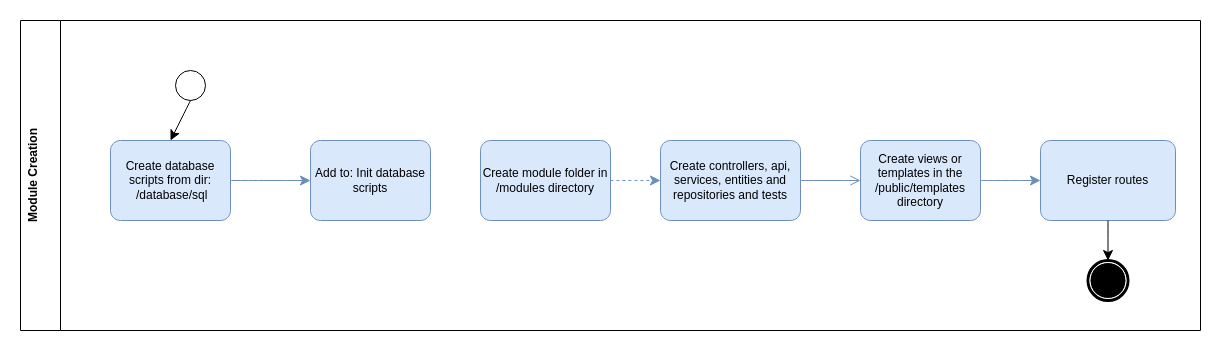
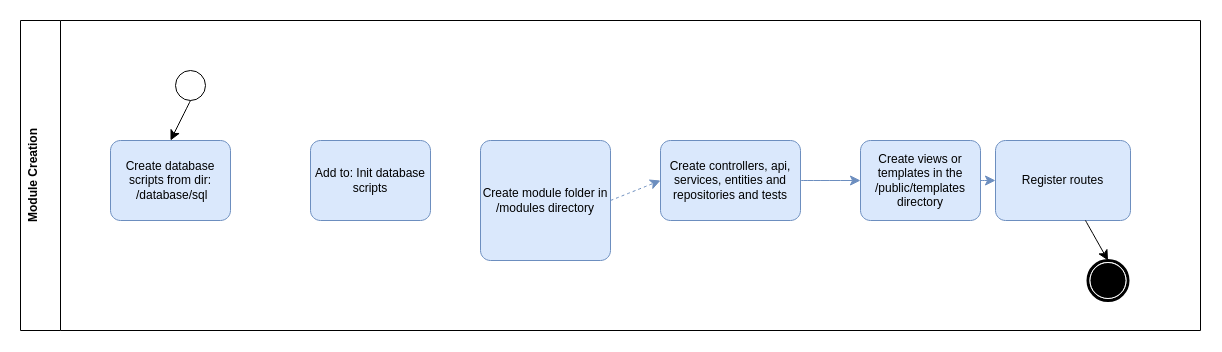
- <mxCell id="12" style="edgeStyle=none;curved=1;rounded=0;orthogonalLoop=1;jettySize=auto;html=1;entryX=0;entryY=0.5;entryDx=0;entryDy=0;entryPerimeter=0;fontSize=12;startSize=8;endSize=8;fillColor=#dae8fc;strokeColor=#6c8ebf;" parent="2" source="5" target="6" edge="1"><mxGeometry relative="1" as="geometry" /></mxCell>
- <mxCell id="3" value="Create module folder in /modules directory" style="points=[[0.25,0,0],[0.5,0,0],[0.75,0,0],[1,0.25,0],[1,0.5,0],[1,0.75,0],[0.75,1,0],[0.5,1,0],[0.25,1,0],[0,0.75,0],[0,0.5,0],[0,0.25,0]];shape=mxgraph.bpmn.task;whiteSpace=wrap;rectStyle=rounded;size=10;html=1;container=1;expand=0;collapsible=0;taskMarker=abstract;fillColor=#dae8fc;strokeColor=#6c8ebf;" parent="2" vertex="1"><mxGeometry x="460" y="120" width="130" height="80" as="geometry" /></mxCell>
+ <mxCell id="3" value="Create module folder in /modules directory" style="points=[[0.25,0,0],[0.5,0,0],[0.75,0,0],[1,0.25,0],[1,0.5,0],[1,0.75,0],[0.75,1,0],[0.5,1,0],[0.25,1,0],[0,0.75,0],[0,0.5,0],[0,0.25,0]];shape=mxgraph.bpmn.task;whiteSpace=wrap;rectStyle=rounded;size=10;html=1;container=1;expand=0;collapsible=0;taskMarker=abstract;fillColor=#dae8fc;strokeColor=#6c8ebf;" parent="2" vertex="1"><mxGeometry x="460" y="120" width="130" height="120" as="geometry" /></mxCell>
- <mxCell id="14" style="edgeStyle=none;curved=1;rounded=0;orthogonalLoop=1;jettySize=auto;html=1;exitX=1;exitY=0.5;exitDx=0;exitDy=0;exitPerimeter=0;entryX=0;entryY=0.5;entryDx=0;entryDy=0;entryPerimeter=0;fontSize=12;startSize=8;endSize=8;fillColor=#dae8fc;strokeColor=#6c8ebf;endArrow=open;" parent="2" source="7" target="8" edge="1"><mxGeometry relative="1" as="geometry" /></mxCell>
+ <mxCell id="14" style="edgeStyle=none;curved=1;rounded=0;orthogonalLoop=1;jettySize=auto;html=1;exitX=1;exitY=0.5;exitDx=0;exitDy=0;exitPerimeter=0;entryX=0;entryY=0.5;entryDx=0;entryDy=0;entryPerimeter=0;fontSize=12;startSize=8;endSize=8;fillColor=#dae8fc;strokeColor=#6c8ebf;" parent="2" source="7" target="8" edge="1"><mxGeometry relative="1" as="geometry" /></mxCell>
- <mxCell id="4" value="Register routes" style="points=[[0.25,0,0],[0.5,0,0],[0.75,0,0],[1,0.25,0],[1,0.5,0],[1,0.75,0],[0.75,1,0],[0.5,1,0],[0.25,1,0],[0,0.75,0],[0,0.5,0],[0,0.25,0]];shape=mxgraph.bpmn.task;whiteSpace=wrap;rectStyle=rounded;size=10;html=1;container=1;expand=0;collapsible=0;taskMarker=abstract;fillColor=#dae8fc;strokeColor=#6c8ebf;" parent="2" vertex="1"><mxGeometry x="1020" y="120" width="135" height="80" as="geometry" /></mxCell>
+ <mxCell id="4" value="Register routes" style="points=[[0.25,0,0],[0.5,0,0],[0.75,0,0],[1,0.25,0],[1,0.5,0],[1,0.75,0],[0.75,1,0],[0.5,1,0],[0.25,1,0],[0,0.75,0],[0,0.5,0],[0,0.25,0]];shape=mxgraph.bpmn.task;whiteSpace=wrap;rectStyle=rounded;size=10;html=1;container=1;expand=0;collapsible=0;taskMarker=abstract;fillColor=#dae8fc;strokeColor=#6c8ebf;" parent="2" vertex="1"><mxGeometry x="975" y="120" width="135" height="80" as="geometry" /></mxCell>
